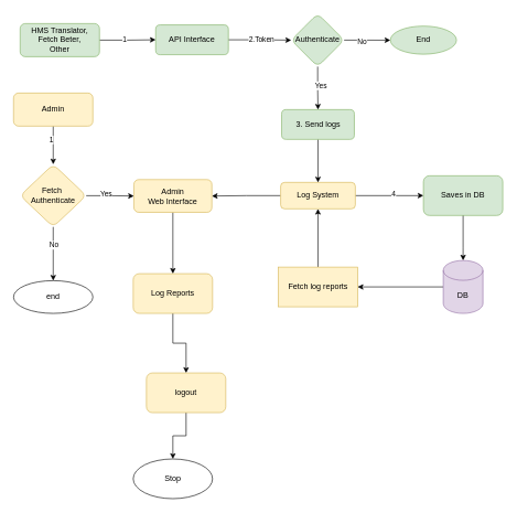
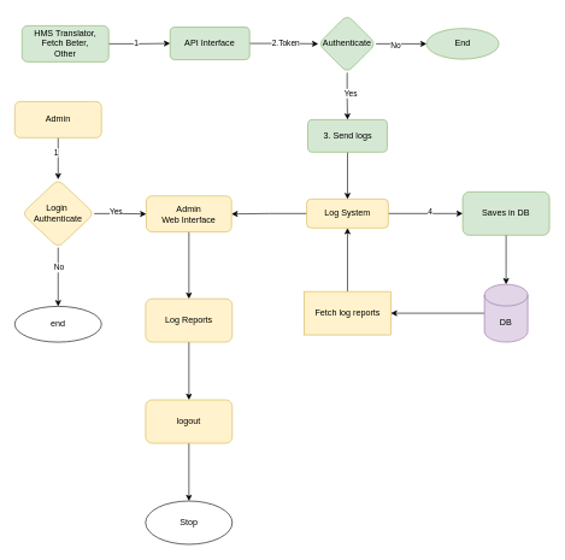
- <mxCell id="31" value="Fetch&amp;nbsp;&lt;br&gt;Authenticate" style="rhombus;whiteSpace=wrap;html=1;rounded=1;shadow=0;strokeWidth=1;glass=0;fillColor=#fff2cc;strokeColor=#d6b656;" vertex="1" parent="1"><mxGeometry x="30" y="247.75" width="100" height="94.5" as="geometry" /></mxCell>
+ <mxCell id="31" value="Login&amp;nbsp;&lt;br&gt;Authenticate" style="rhombus;whiteSpace=wrap;html=1;rounded=1;shadow=0;strokeWidth=1;glass=0;fillColor=#fff2cc;strokeColor=#d6b656;" vertex="1" parent="1"><mxGeometry x="30" y="247.75" width="100" height="94.5" as="geometry" /></mxCell>
- <mxCell id="40" value="logout" style="whiteSpace=wrap;html=1;rounded=1;shadow=0;strokeWidth=1;glass=0;fillColor=#fff2cc;strokeColor=#d6b656;" vertex="1" parent="1"><mxGeometry x="221" y="563" width="120" height="60" as="geometry" /></mxCell>
+ <mxCell id="40" value="logout" style="whiteSpace=wrap;html=1;rounded=1;shadow=0;strokeWidth=1;glass=0;fillColor=#fff2cc;strokeColor=#d6b656;" vertex="1" parent="1"><mxGeometry x="201" y="553" width="120" height="60" as="geometry" /></mxCell>
